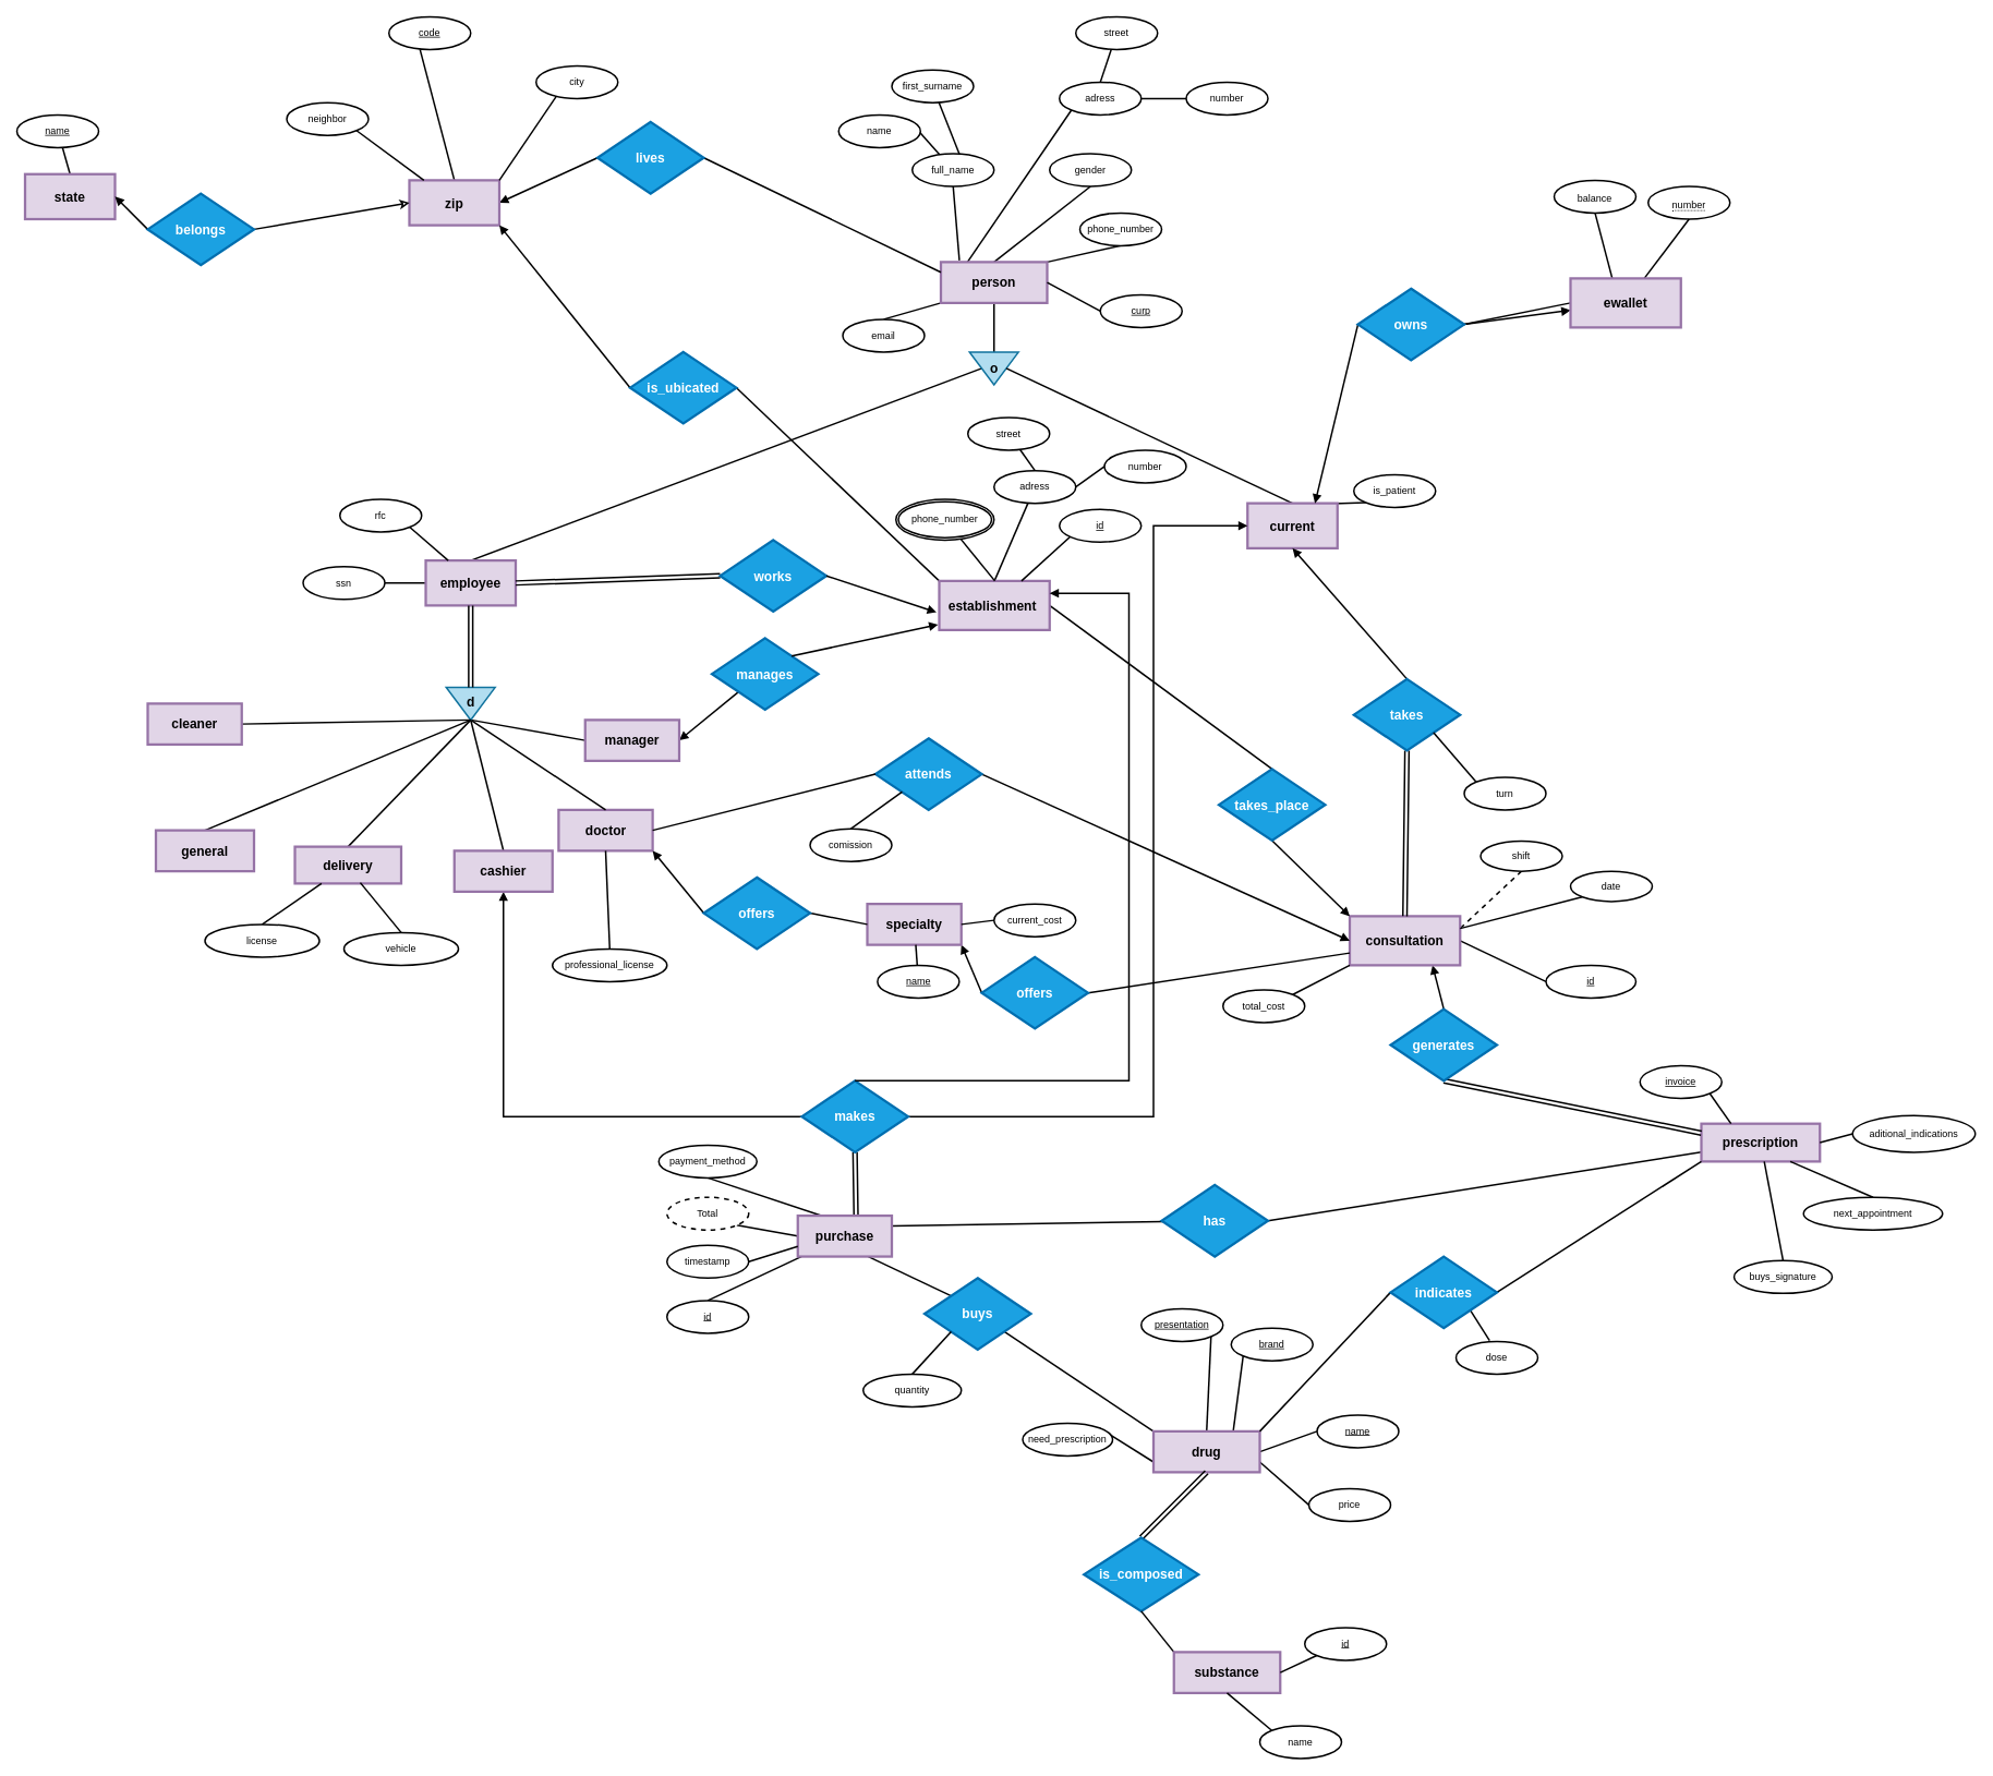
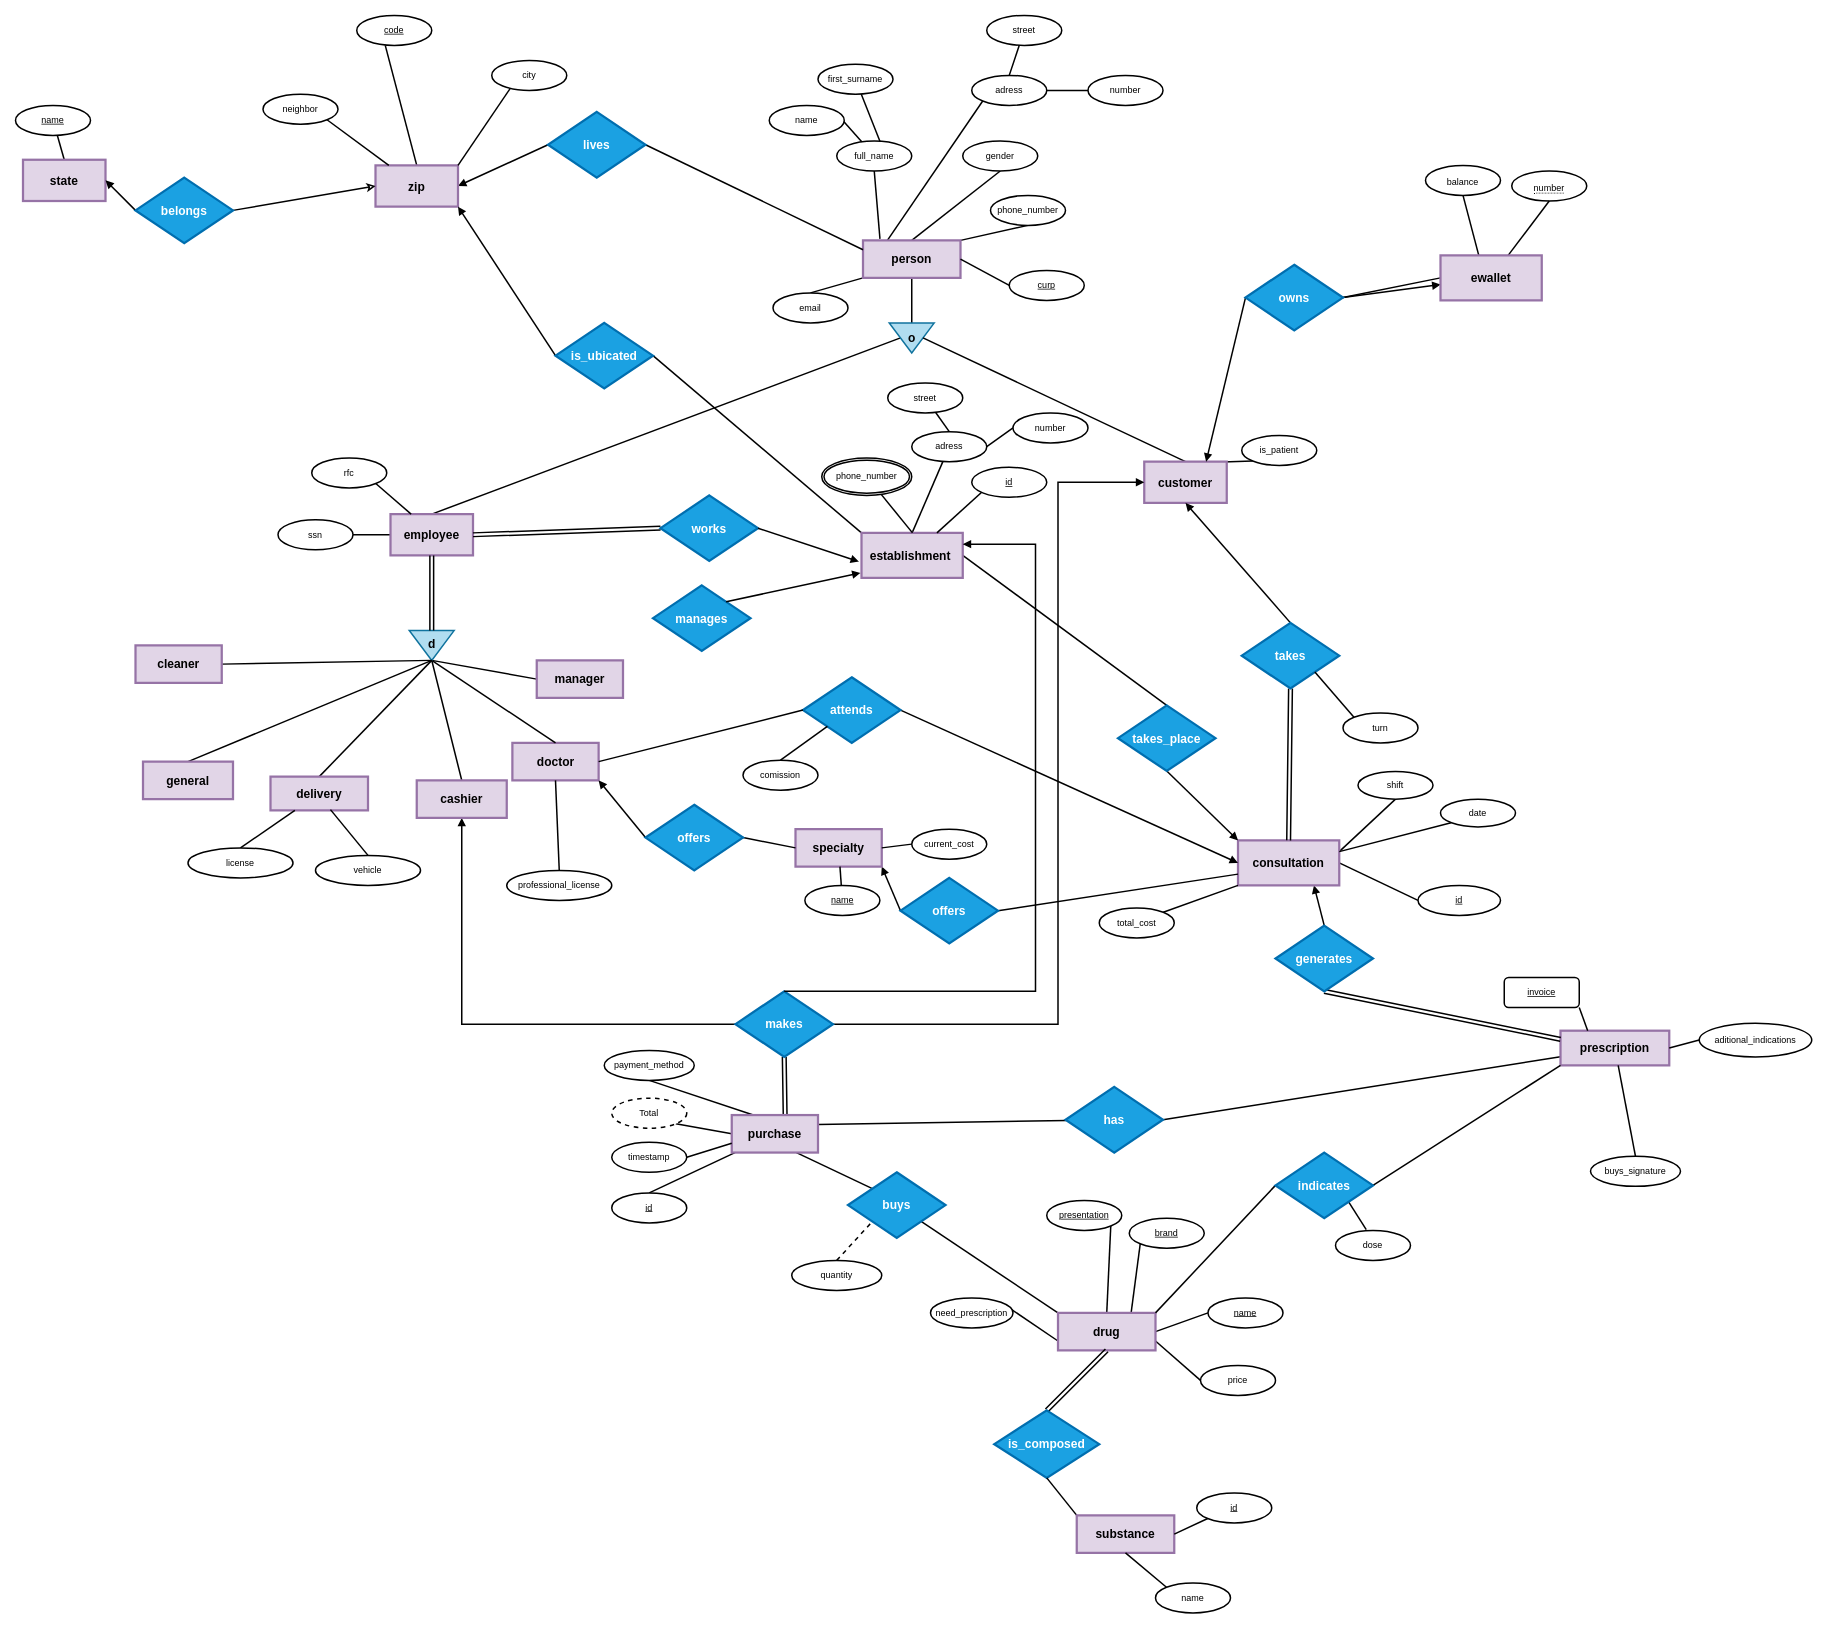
- <mxCell id="147" value="is_ubicated" style="shape=rhombus;perimeter=rhombusPerimeter;whiteSpace=wrap;html=1;align=center;strokeWidth=3;fontSize=16;fillColor=#1ba1e2;strokeColor=#006EAF;fontColor=#ffffff;fontStyle=1" parent="1" vertex="1"><mxGeometry x="770" y="430" width="130" height="87.5" as="geometry" /></mxCell>
+ <mxCell id="147" value="is_ubicated" style="shape=rhombus;perimeter=rhombusPerimeter;whiteSpace=wrap;html=1;align=center;strokeWidth=3;fontSize=16;fillColor=#1ba1e2;strokeColor=#006EAF;fontColor=#ffffff;fontStyle=1" parent="1" vertex="1"><mxGeometry x="740" y="430" width="130" height="87.5" as="geometry" /></mxCell>
- <mxCell id="80" value="&lt;b&gt;&lt;font style=&quot;font-size: 16px&quot;&gt;current&lt;/font&gt;&lt;/b&gt;" style="whiteSpace=wrap;html=1;align=center;strokeColor=#9673a6;strokeWidth=3;fillColor=#e1d5e7;" parent="1" vertex="1"><mxGeometry x="1525" y="615" width="110" height="55" as="geometry" /></mxCell>
+ <mxCell id="80" value="&lt;b&gt;&lt;font style=&quot;font-size: 16px&quot;&gt;customer&lt;/font&gt;&lt;/b&gt;" style="whiteSpace=wrap;html=1;align=center;strokeColor=#9673a6;strokeWidth=3;fillColor=#e1d5e7;" parent="1" vertex="1"><mxGeometry x="1525" y="615" width="110" height="55" as="geometry" /></mxCell>
- <mxCell id="64" style="rounded=0;orthogonalLoop=1;jettySize=auto;html=1;exitX=1;exitY=0.5;exitDx=0;exitDy=0;entryX=0;entryY=1;entryDx=0;entryDy=0;strokeWidth=2;startArrow=block;startFill=1;endArrow=none;endFill=0;" parent="1" source="65" target="107" edge="1"><mxGeometry relative="1" as="geometry" /></mxCell>
- <mxCell id="46" style="edgeStyle=none;rounded=0;orthogonalLoop=1;jettySize=auto;html=1;exitX=0.5;exitY=1;exitDx=0;exitDy=0;entryX=1;entryY=0.25;entryDx=0;entryDy=0;endArrow=none;endFill=0;strokeWidth=2;fontSize=16;dashed=1;" parent="1" source="47" target="79" edge="1"><mxGeometry relative="1" as="geometry" /></mxCell>
+ <mxCell id="46" style="edgeStyle=none;rounded=0;orthogonalLoop=1;jettySize=auto;html=1;exitX=0.5;exitY=1;exitDx=0;exitDy=0;entryX=1;entryY=0.25;entryDx=0;entryDy=0;endArrow=none;endFill=0;strokeWidth=2;fontSize=16;" parent="1" source="47" target="79" edge="1"><mxGeometry relative="1" as="geometry" /></mxCell>
- <mxCell id="128" value="total_cost" style="ellipse;whiteSpace=wrap;html=1;align=center;strokeWidth=2;" parent="1" vertex="1"><mxGeometry x="1495" y="1210" width="100" height="40" as="geometry" /></mxCell>
+ <mxCell id="128" value="total_cost" style="ellipse;whiteSpace=wrap;html=1;align=center;strokeWidth=2;" parent="1" vertex="1"><mxGeometry x="1465" y="1210" width="100" height="40" as="geometry" /></mxCell>
- <mxCell id="43" value="invoice" style="ellipse;whiteSpace=wrap;html=1;align=center;strokeWidth=2;fontStyle=4" parent="1" vertex="1"><mxGeometry x="2005" y="1302.75" width="100" height="40" as="geometry" /></mxCell>
+ <mxCell id="43" value="invoice" style="whiteSpace=wrap;html=1;align=center;strokeWidth=2;fontStyle=4;rounded=1;" parent="1" vertex="1"><mxGeometry x="2005" y="1302.75" width="100" height="40" as="geometry" /></mxCell>
- <mxCell id="37" style="edgeStyle=none;rounded=0;orthogonalLoop=1;jettySize=auto;html=1;exitX=0.5;exitY=0;exitDx=0;exitDy=0;entryX=0.75;entryY=1;entryDx=0;entryDy=0;endArrow=none;endFill=0;strokeWidth=2;fontSize=16;" parent="1" source="38" target="32" edge="1"><mxGeometry relative="1" as="geometry" /></mxCell>
- <mxCell id="38" value="next_appointment" style="ellipse;whiteSpace=wrap;html=1;align=center;strokeWidth=2;" parent="1" vertex="1"><mxGeometry x="2205" y="1463.75" width="170" height="40" as="geometry" /></mxCell>
- <mxCell id="109" style="rounded=0;orthogonalLoop=1;jettySize=auto;html=1;exitX=0.5;exitY=0;exitDx=0;exitDy=0;entryX=0;entryY=1;entryDx=0;entryDy=0;endArrow=none;endFill=0;strokeWidth=2;" parent="1" source="110" target="91" edge="1"><mxGeometry relative="1" as="geometry" /></mxCell>
+ <mxCell id="109" style="rounded=0;orthogonalLoop=1;jettySize=auto;html=1;exitX=0.5;exitY=0;exitDx=0;exitDy=0;entryX=0;entryY=1;entryDx=0;entryDy=0;endArrow=none;endFill=0;strokeWidth=2;dashed=1;" parent="1" source="110" target="91" edge="1"><mxGeometry relative="1" as="geometry" /></mxCell>
- <mxCell id="99" value="need_prescription" style="ellipse;whiteSpace=wrap;html=1;align=center;strokeWidth=2;" parent="1" vertex="1"><mxGeometry x="1250" y="1740" width="110" height="40" as="geometry" /></mxCell>
+ <mxCell id="99" value="need_prescription" style="ellipse;whiteSpace=wrap;html=1;align=center;strokeWidth=2;" parent="1" vertex="1"><mxGeometry x="1240" y="1730" width="110" height="40" as="geometry" /></mxCell>
